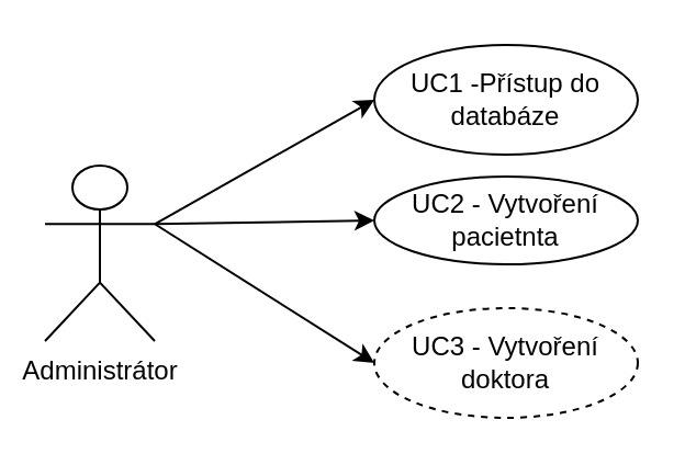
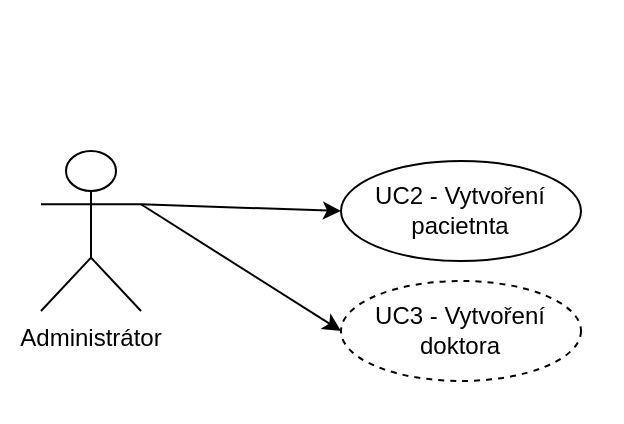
- <mxCell id="6" value="UC1 -Přístup do databáze" style="ellipse;whiteSpace=wrap;html=1;" vertex="1" parent="1"><mxGeometry x="170" y="20" width="120" height="50" as="geometry" /></mxCell>
- <mxCell id="2" style="edgeStyle=none;html=1;exitX=1;exitY=0.333;exitDx=0;exitDy=0;exitPerimeter=0;entryX=0;entryY=0.5;entryDx=0;entryDy=0;" edge="1" parent="1" source="5" target="6"><mxGeometry relative="1" as="geometry" /></mxCell>
- <mxCell id="7" value="UC2 - Vytvoření pacietnta" style="ellipse;whiteSpace=wrap;html=1;" vertex="1" parent="1"><mxGeometry x="170" y="80" width="120" height="40" as="geometry" /></mxCell>
+ <mxCell id="7" value="UC2 - Vytvoření pacietnta" style="ellipse;whiteSpace=wrap;html=1;" vertex="1" parent="1"><mxGeometry x="170" y="80" width="120" height="50" as="geometry" /></mxCell>
